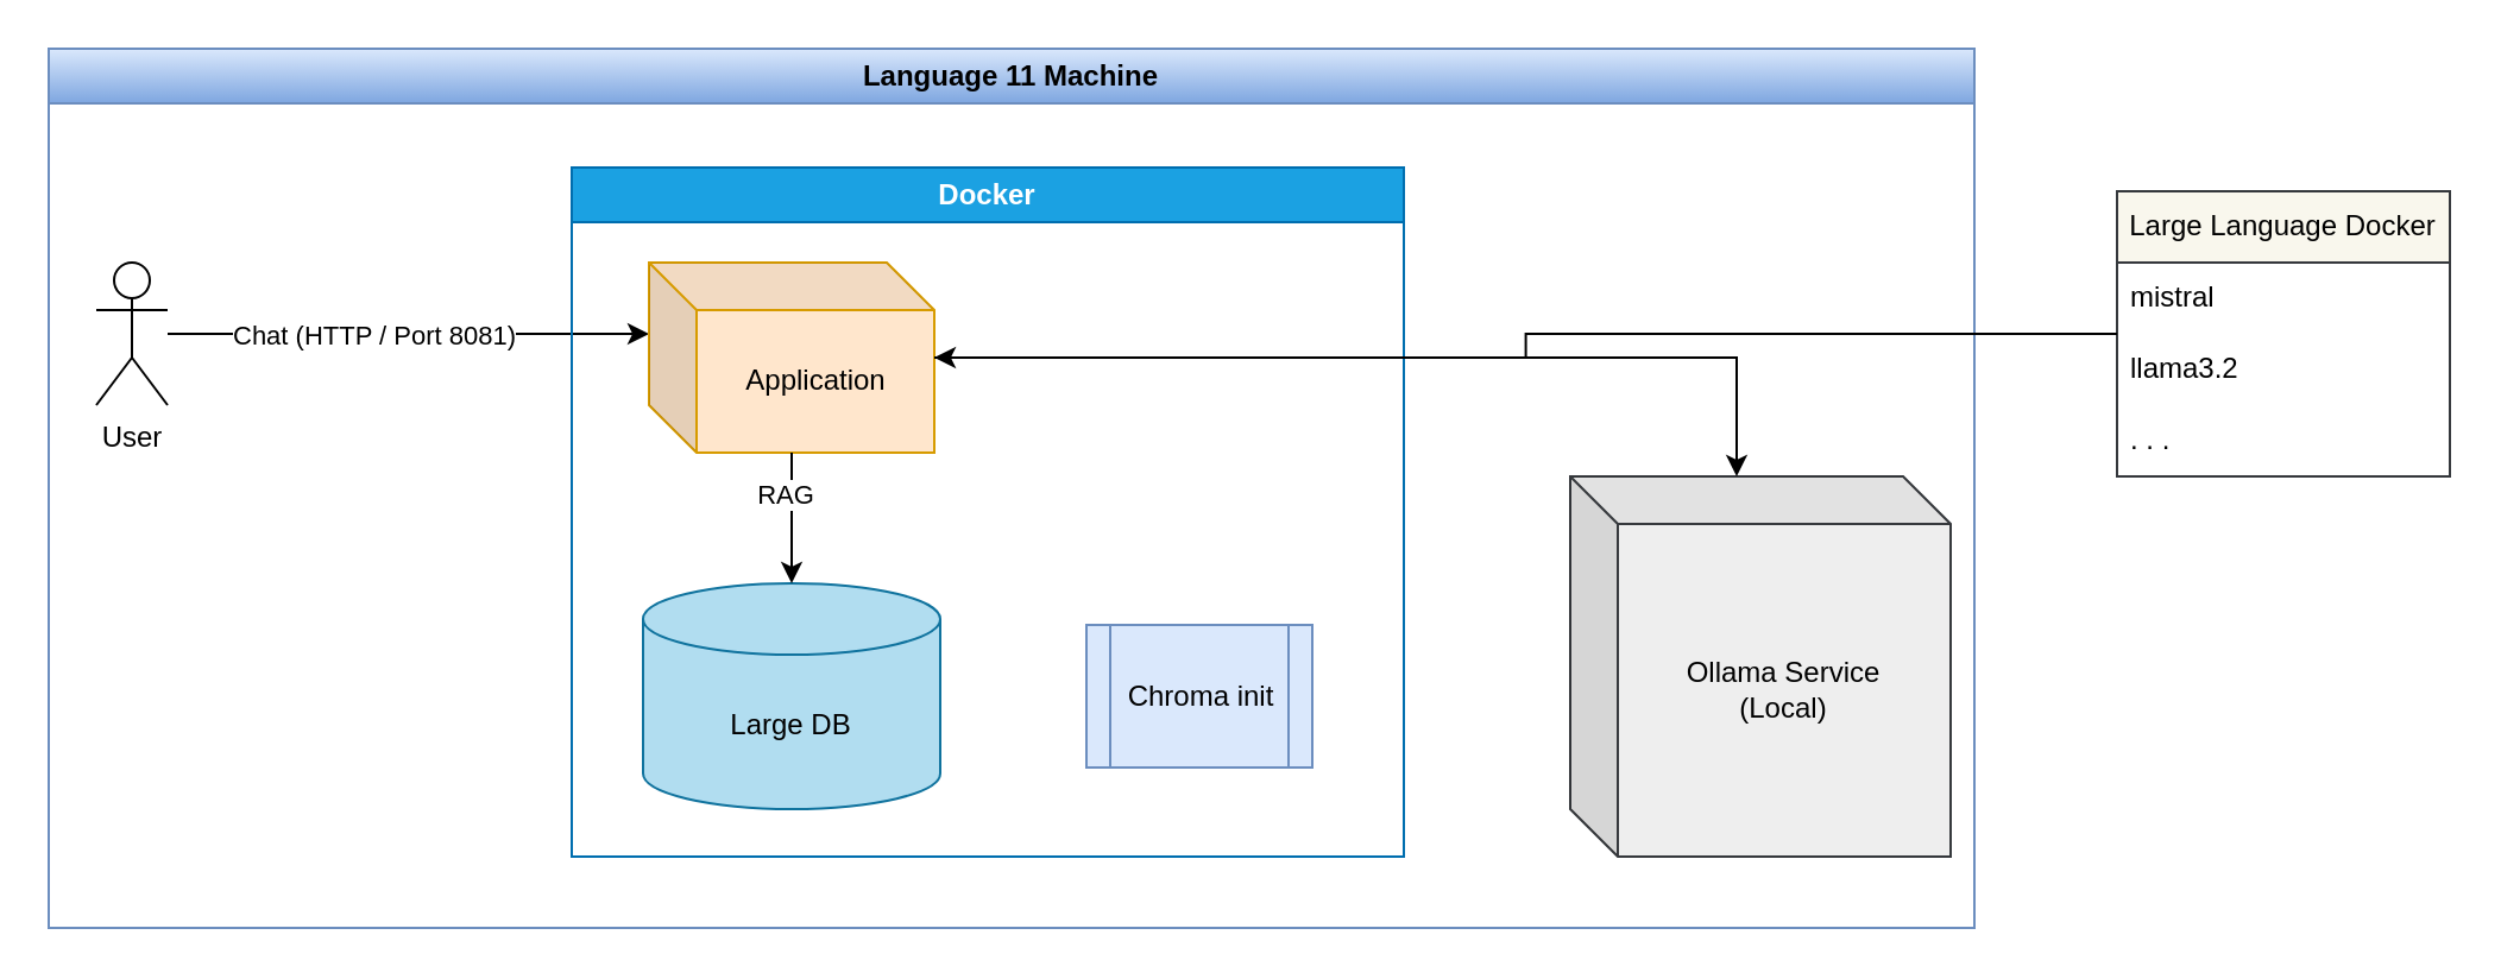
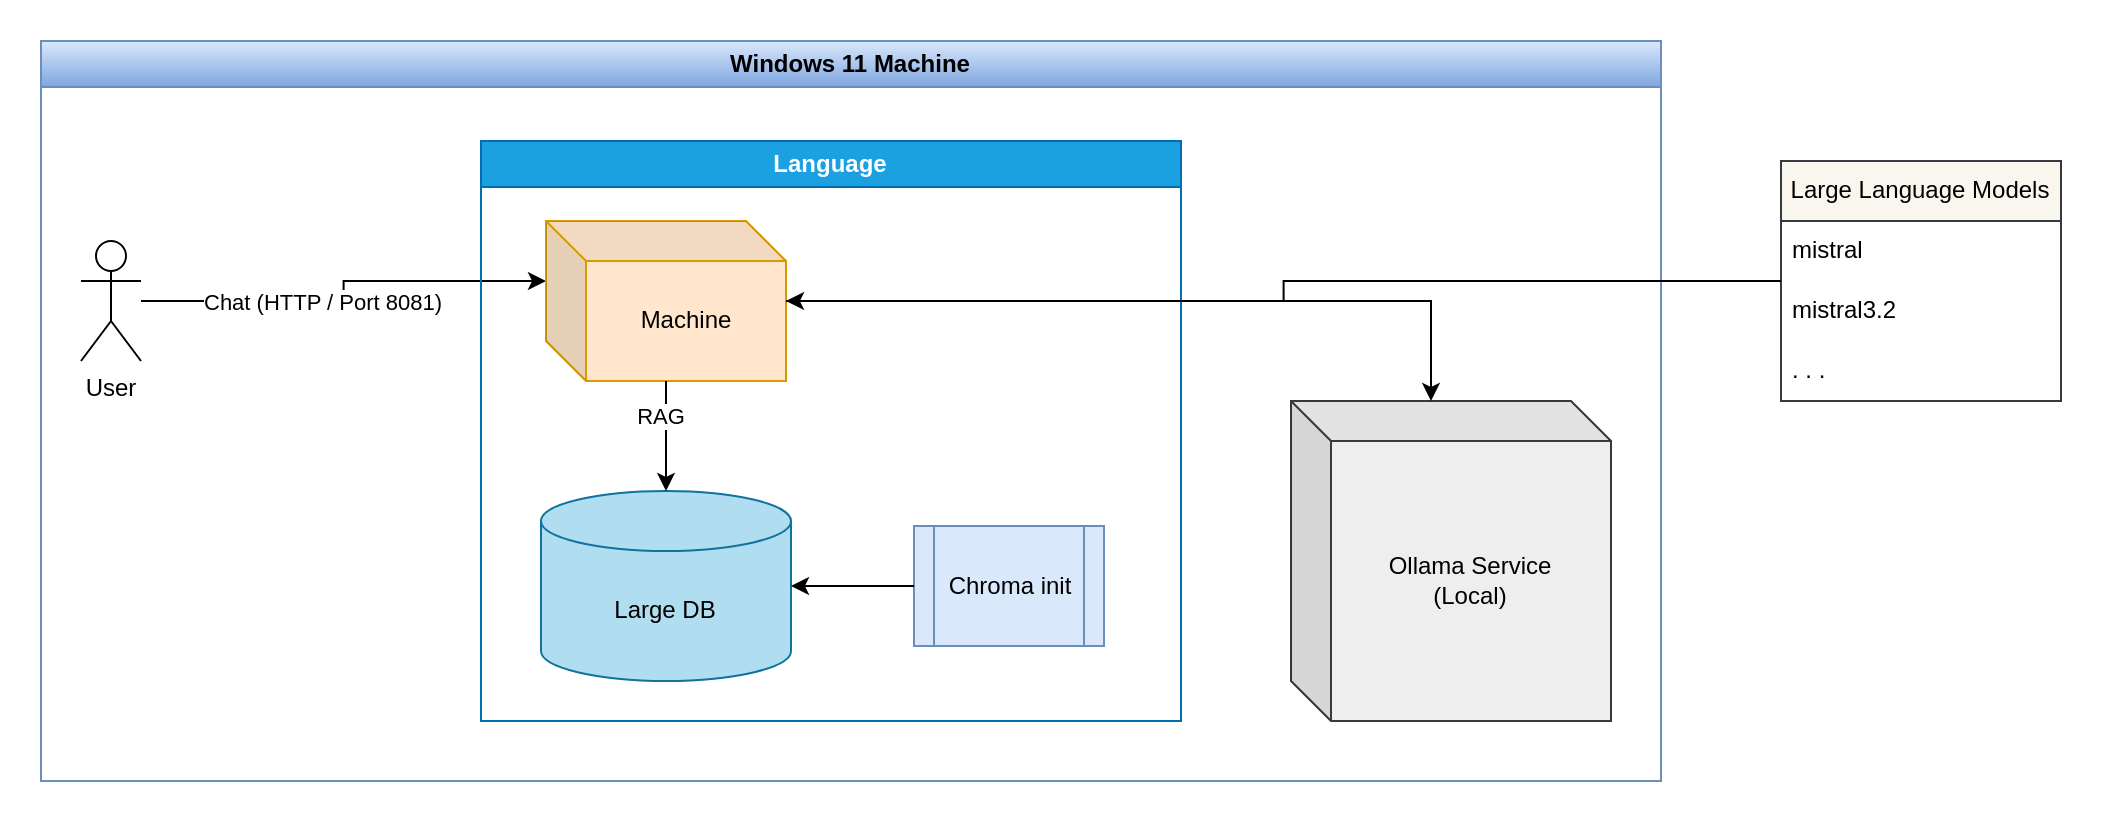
- <mxCell id="2" value="Language 11 Machine" style="swimlane;whiteSpace=wrap;html=1;fillColor=#dae8fc;gradientColor=#7ea6e0;strokeColor=#6c8ebf;" vertex="1" parent="1"><mxGeometry x="20" y="20" width="810" height="370" as="geometry" /></mxCell>
+ <mxCell id="2" value="Windows 11 Machine" style="swimlane;whiteSpace=wrap;html=1;fillColor=#dae8fc;gradientColor=#7ea6e0;strokeColor=#6c8ebf;" vertex="1" parent="1"><mxGeometry x="20" y="20" width="810" height="370" as="geometry" /></mxCell>
- <mxCell id="6" value="Docker" style="swimlane;whiteSpace=wrap;html=1;fillColor=#1ba1e2;fontColor=#ffffff;strokeColor=#006EAF;" vertex="1" parent="2"><mxGeometry x="220" y="50" width="350" height="290" as="geometry" /></mxCell>
+ <mxCell id="6" value="Language" style="swimlane;whiteSpace=wrap;html=1;fillColor=#1ba1e2;fontColor=#ffffff;strokeColor=#006EAF;" vertex="1" parent="2"><mxGeometry x="220" y="50" width="350" height="290" as="geometry" /></mxCell>
- <mxCell id="15" value="Large Language Docker" style="swimlane;fontStyle=0;childLayout=stackLayout;horizontal=1;startSize=30;horizontalStack=0;resizeParent=1;resizeParentMax=0;resizeLast=0;collapsible=1;marginBottom=0;whiteSpace=wrap;html=1;fillColor=#f9f7ed;strokeColor=#36393d;" vertex="1" parent="1"><mxGeometry x="890" y="80" width="140" height="120" as="geometry" /></mxCell>
+ <mxCell id="15" value="Large Language Models" style="swimlane;fontStyle=0;childLayout=stackLayout;horizontal=1;startSize=30;horizontalStack=0;resizeParent=1;resizeParentMax=0;resizeLast=0;collapsible=1;marginBottom=0;whiteSpace=wrap;html=1;fillColor=#f9f7ed;strokeColor=#36393d;" vertex="1" parent="1"><mxGeometry x="890" y="80" width="140" height="120" as="geometry" /></mxCell>
- <mxCell id="5" value="User" style="shape=umlActor;verticalLabelPosition=bottom;verticalAlign=top;html=1;outlineConnect=0;" vertex="1" parent="2"><mxGeometry x="20" y="90" width="30" height="60" as="geometry" /></mxCell>
+ <mxCell id="5" value="User" style="shape=umlActor;verticalLabelPosition=bottom;verticalAlign=top;html=1;outlineConnect=0;" vertex="1" parent="2"><mxGeometry x="20" y="100" width="30" height="60" as="geometry" /></mxCell>
- <mxCell id="17" value="llama3.2" style="text;strokeColor=none;fillColor=none;align=left;verticalAlign=middle;spacingLeft=4;spacingRight=4;overflow=hidden;points=[[0,0.5],[1,0.5]];portConstraint=eastwest;rotatable=0;whiteSpace=wrap;html=1;" vertex="1" parent="15"><mxGeometry y="60" width="140" height="30" as="geometry" /></mxCell>
+ <mxCell id="17" value="mistral3.2" style="text;strokeColor=none;fillColor=none;align=left;verticalAlign=middle;spacingLeft=4;spacingRight=4;overflow=hidden;points=[[0,0.5],[1,0.5]];portConstraint=eastwest;rotatable=0;whiteSpace=wrap;html=1;" vertex="1" parent="15"><mxGeometry y="60" width="140" height="30" as="geometry" /></mxCell>
- <mxCell id="7" value="Application" style="shape=cube;whiteSpace=wrap;html=1;boundedLbl=1;backgroundOutline=1;darkOpacity=0.05;darkOpacity2=0.1;fillColor=#ffe6cc;strokeColor=#d79b00;" vertex="1" parent="6"><mxGeometry x="32.5" y="40" width="120" height="80" as="geometry" /></mxCell>
+ <mxCell id="7" value="Machine" style="shape=cube;whiteSpace=wrap;html=1;boundedLbl=1;backgroundOutline=1;darkOpacity=0.05;darkOpacity2=0.1;fillColor=#ffe6cc;strokeColor=#d79b00;" vertex="1" parent="6"><mxGeometry x="32.5" y="40" width="120" height="80" as="geometry" /></mxCell>
- <mxCell id="13" value="Ollama Service&lt;br&gt;(Local)" style="shape=cube;whiteSpace=wrap;html=1;boundedLbl=1;backgroundOutline=1;darkOpacity=0.05;darkOpacity2=0.1;fillColor=#eeeeee;strokeColor=#36393d;" vertex="1" parent="2"><mxGeometry x="640" y="180" width="160" height="160" as="geometry" /></mxCell>
+ <mxCell id="13" value="Ollama Service&lt;br&gt;(Local)" style="shape=cube;whiteSpace=wrap;html=1;boundedLbl=1;backgroundOutline=1;darkOpacity=0.05;darkOpacity2=0.1;fillColor=#eeeeee;strokeColor=#36393d;" vertex="1" parent="2"><mxGeometry x="625" y="180" width="160" height="160" as="geometry" /></mxCell>
+ <mxCell id="12" style="edgeStyle=orthogonalEdgeStyle;rounded=0;orthogonalLoop=1;jettySize=auto;html=1;entryX=1;entryY=0.5;entryDx=0;entryDy=0;entryPerimeter=0;" edge="1" parent="6" source="8" target="9"><mxGeometry relative="1" as="geometry" /></mxCell>
